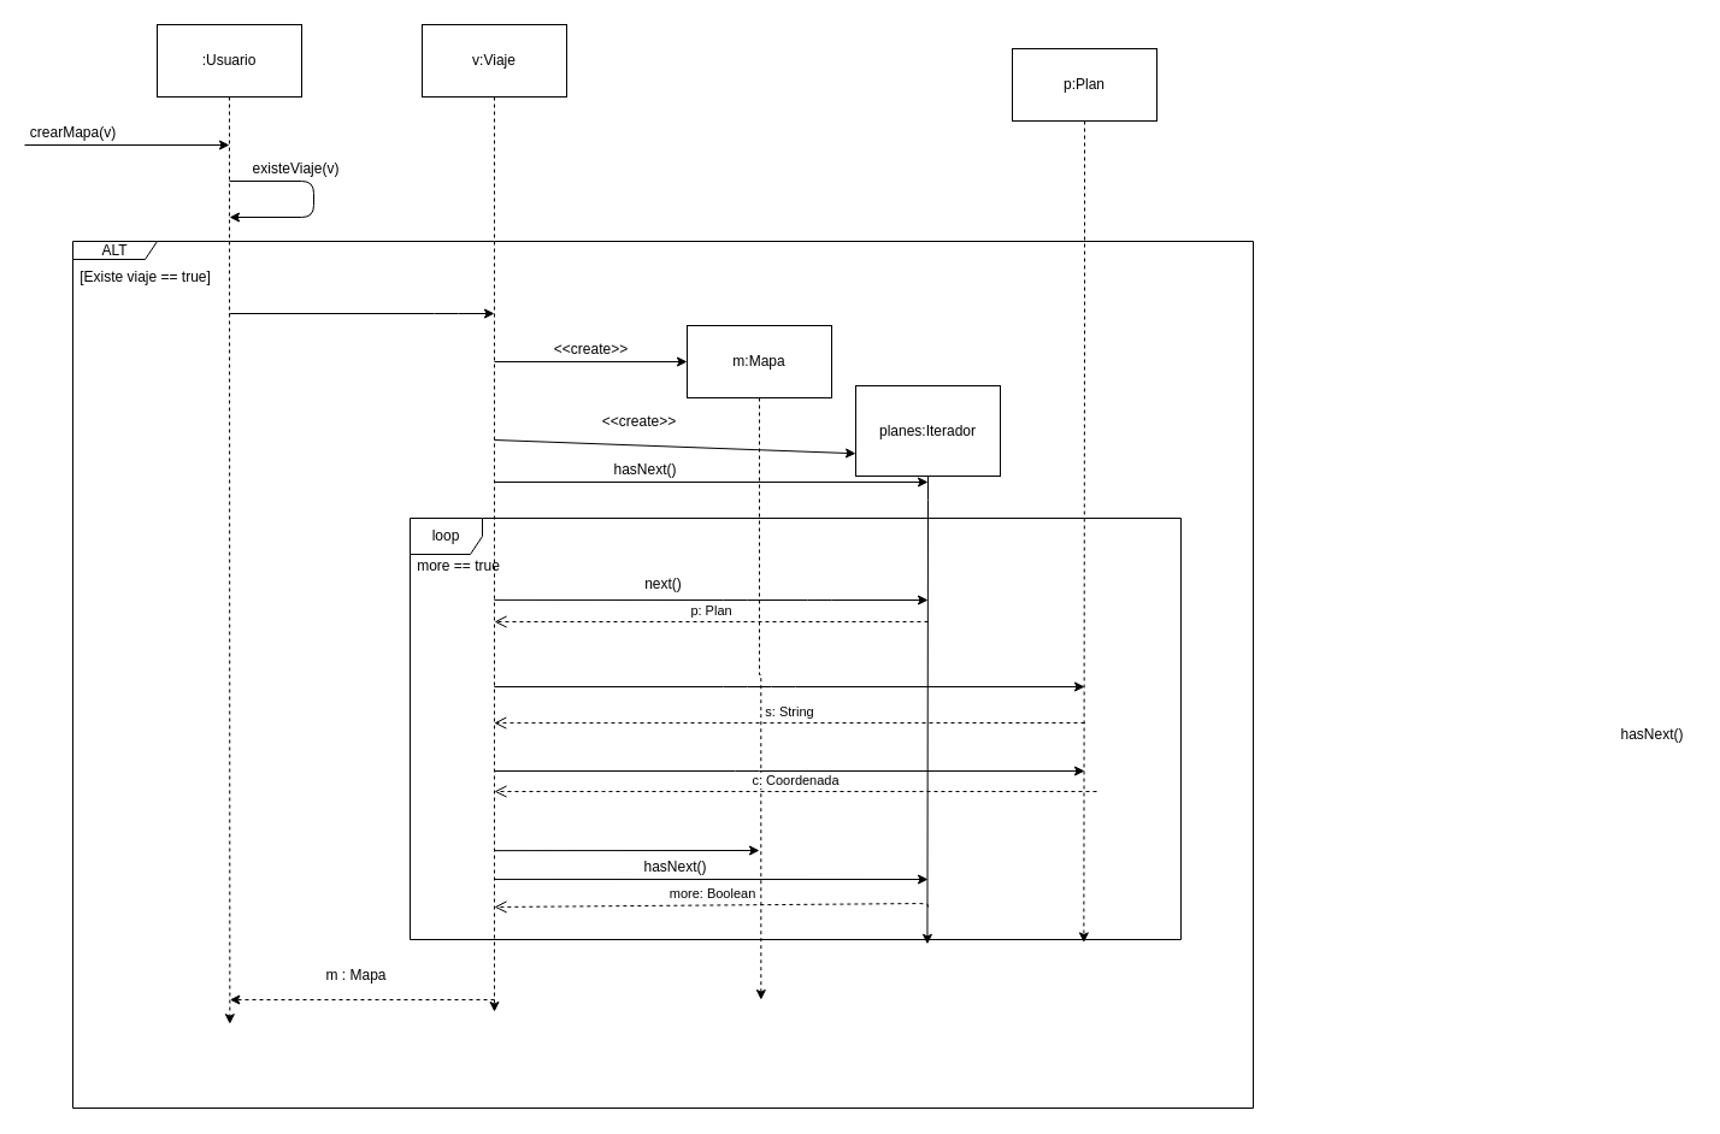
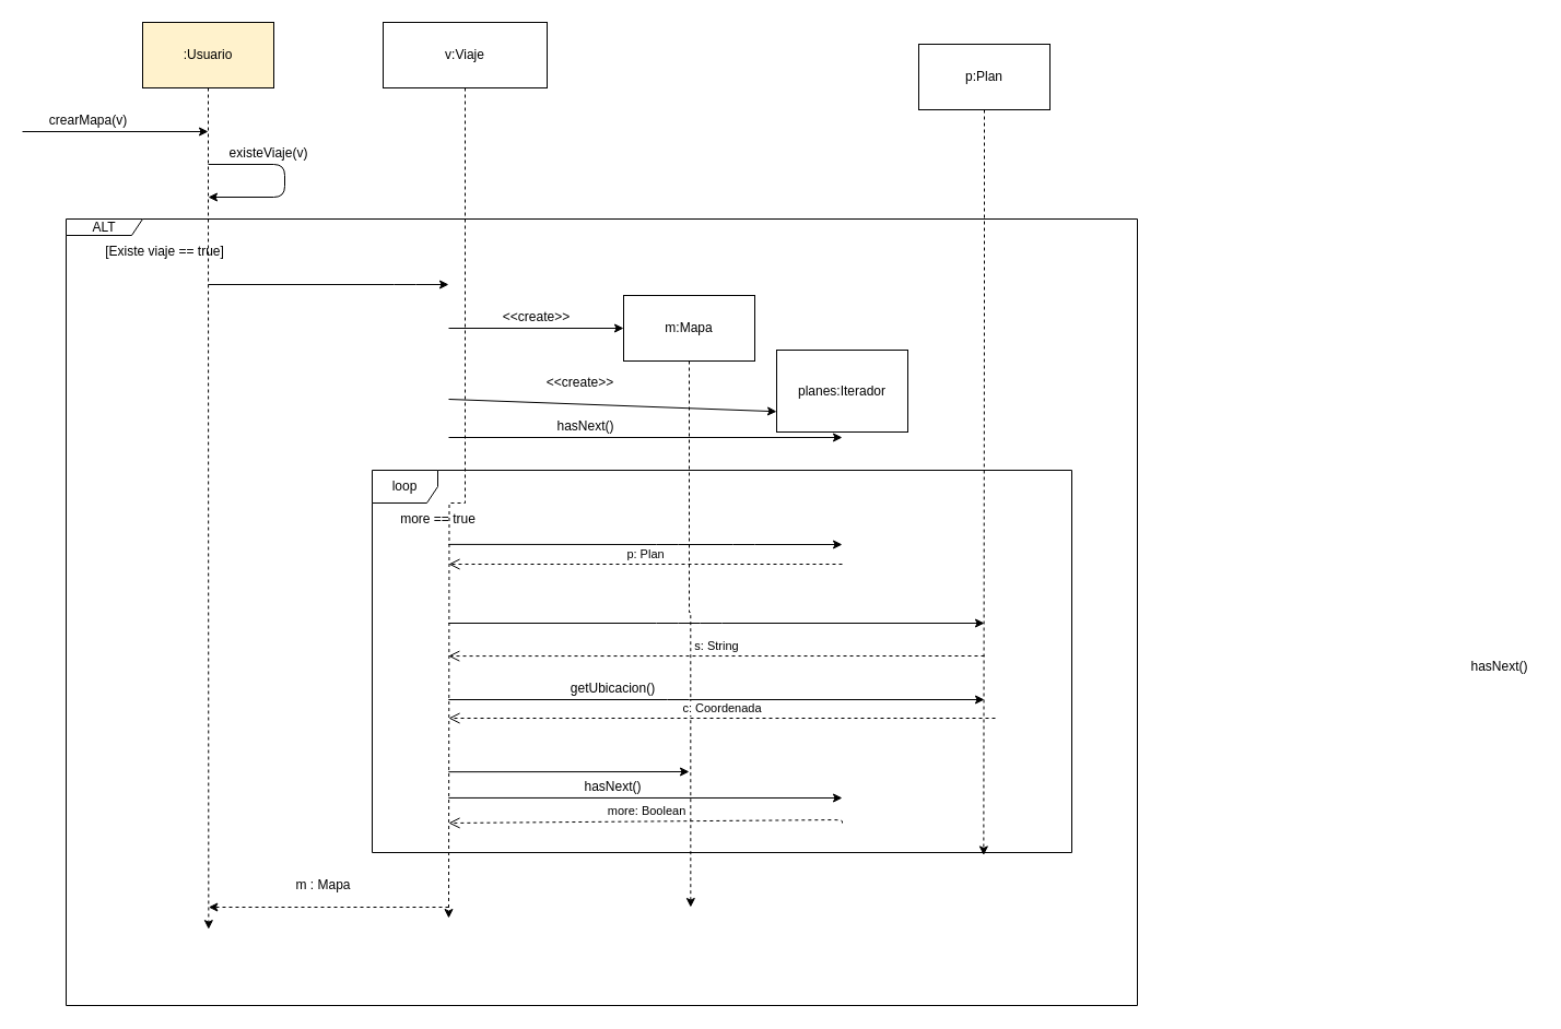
- <mxCell id="3" value=":Usuario" style="rounded=0;whiteSpace=wrap;html=1;" parent="1" vertex="1"><mxGeometry x="130" y="20" width="120" height="60" as="geometry" /></mxCell>
+ <mxCell id="3" value=":Usuario" style="rounded=0;whiteSpace=wrap;html=1;fillColor=#fff2cc;" parent="1" vertex="1"><mxGeometry x="130" y="20" width="120" height="60" as="geometry" /></mxCell>
- <mxCell id="10" value="v:Viaje" style="rounded=0;whiteSpace=wrap;html=1;" parent="1" vertex="1"><mxGeometry x="350" y="20" width="120" height="60" as="geometry" /></mxCell>
+ <mxCell id="10" value="v:Viaje" style="rounded=0;whiteSpace=wrap;html=1;" parent="1" vertex="1"><mxGeometry x="350" y="20" width="150" height="60" as="geometry" /></mxCell>
- <mxCell id="6" value="crearMapa(v)" style="text;html=1;align=center;verticalAlign=middle;resizable=0;points=[];autosize=1;" parent="1" vertex="1"><mxGeometry x="15" y="100" width="90" height="20" as="geometry" /></mxCell>
+ <mxCell id="6" value="crearMapa(v)" style="text;html=1;align=center;verticalAlign=middle;resizable=0;points=[];autosize=1;" parent="1" vertex="1"><mxGeometry x="35" y="100" width="90" height="20" as="geometry" /></mxCell>
- <mxCell id="9" value="[Existe viaje == true]" style="text;html=1;align=center;verticalAlign=middle;resizable=0;points=[];autosize=1;" parent="1" vertex="1"><mxGeometry x="60" y="220" width="120" height="20" as="geometry" /></mxCell>
+ <mxCell id="9" value="[Existe viaje == true]" style="text;html=1;align=center;verticalAlign=middle;resizable=0;points=[];autosize=1;" parent="1" vertex="1"><mxGeometry x="90" y="220" width="120" height="20" as="geometry" /></mxCell>
- <mxCell id="39" value="more == true" style="text;html=1;align=center;verticalAlign=middle;resizable=0;points=[];autosize=1;" vertex="1" parent="1"><mxGeometry x="340" y="460" width="80" height="20" as="geometry" /></mxCell>
+ <mxCell id="39" value="more == true" style="text;html=1;align=center;verticalAlign=middle;resizable=0;points=[];autosize=1;" vertex="1" parent="1"><mxGeometry x="360" y="465" width="80" height="20" as="geometry" /></mxCell>
- <mxCell id="33" value="next()" style="text;html=1;align=center;verticalAlign=middle;resizable=0;points=[];autosize=1;" vertex="1" parent="1"><mxGeometry x="525" y="475" width="50" height="20" as="geometry" /></mxCell>
- <mxCell id="28" style="edgeStyle=orthogonalEdgeStyle;rounded=0;orthogonalLoop=1;jettySize=auto;html=1;entryX=0.671;entryY=1.011;entryDx=0;entryDy=0;entryPerimeter=0;" edge="1" parent="1" source="29" target="17"><mxGeometry relative="1" as="geometry" /></mxCell>
+ <mxCell id="22" value="getUbicacion()" style="text;html=1;align=center;verticalAlign=middle;resizable=0;points=[];autosize=1;" parent="1" vertex="1"><mxGeometry x="515" y="620" width="90" height="20" as="geometry" /></mxCell>
